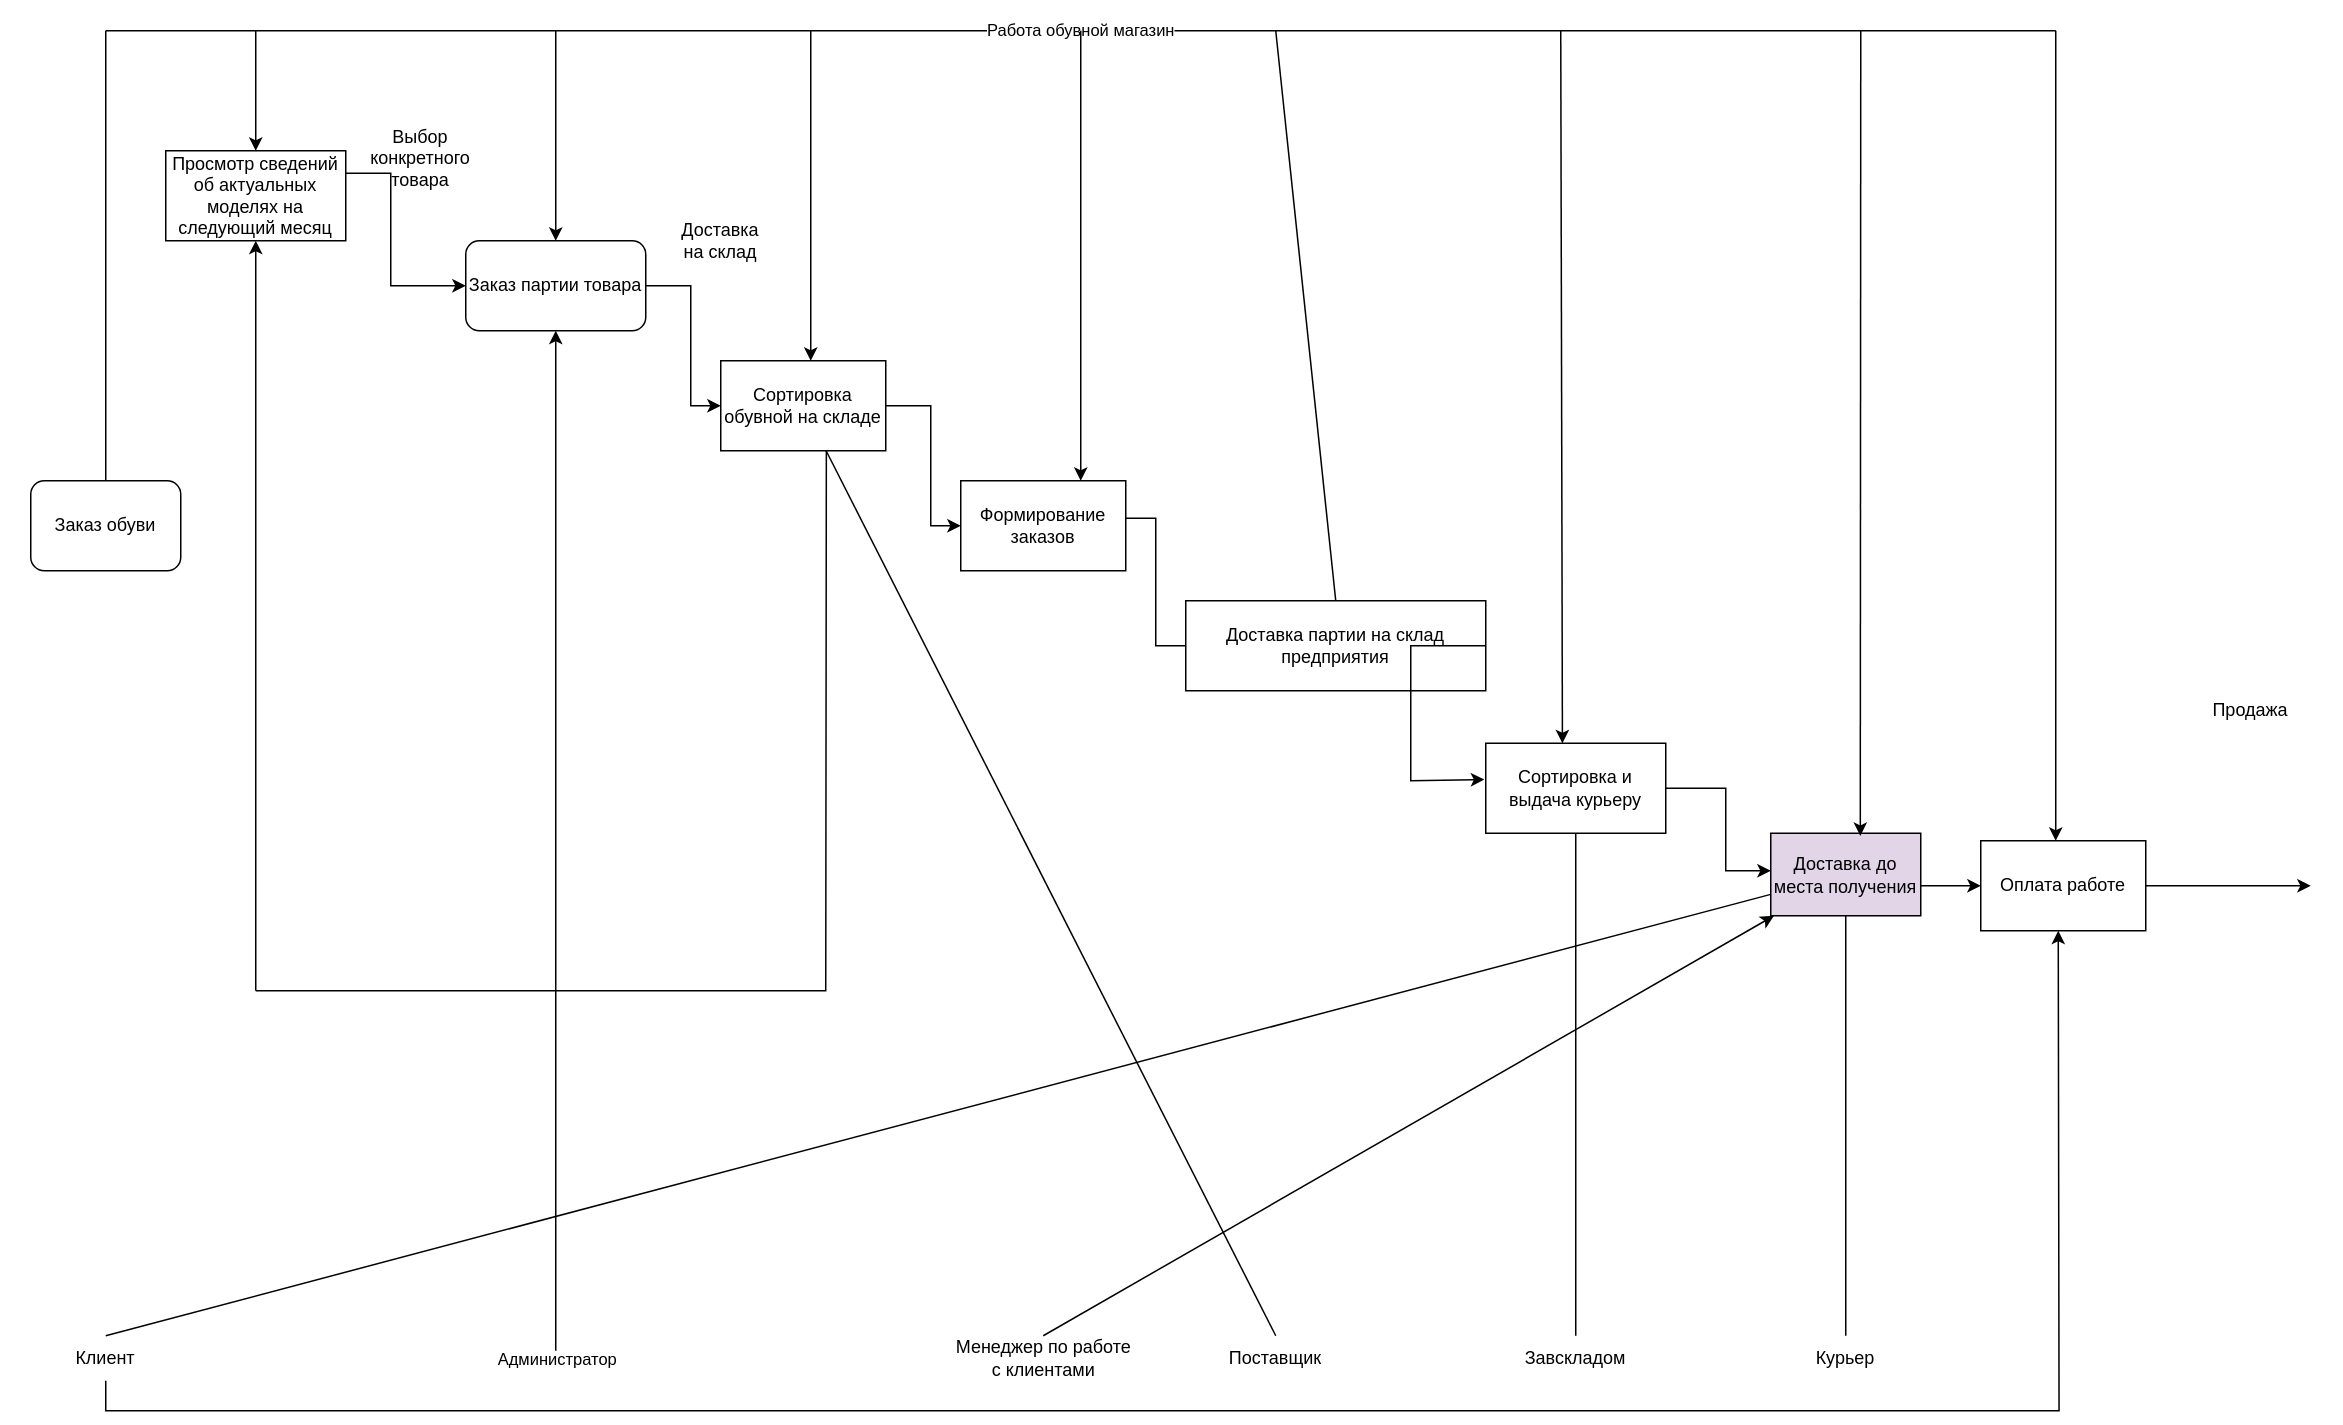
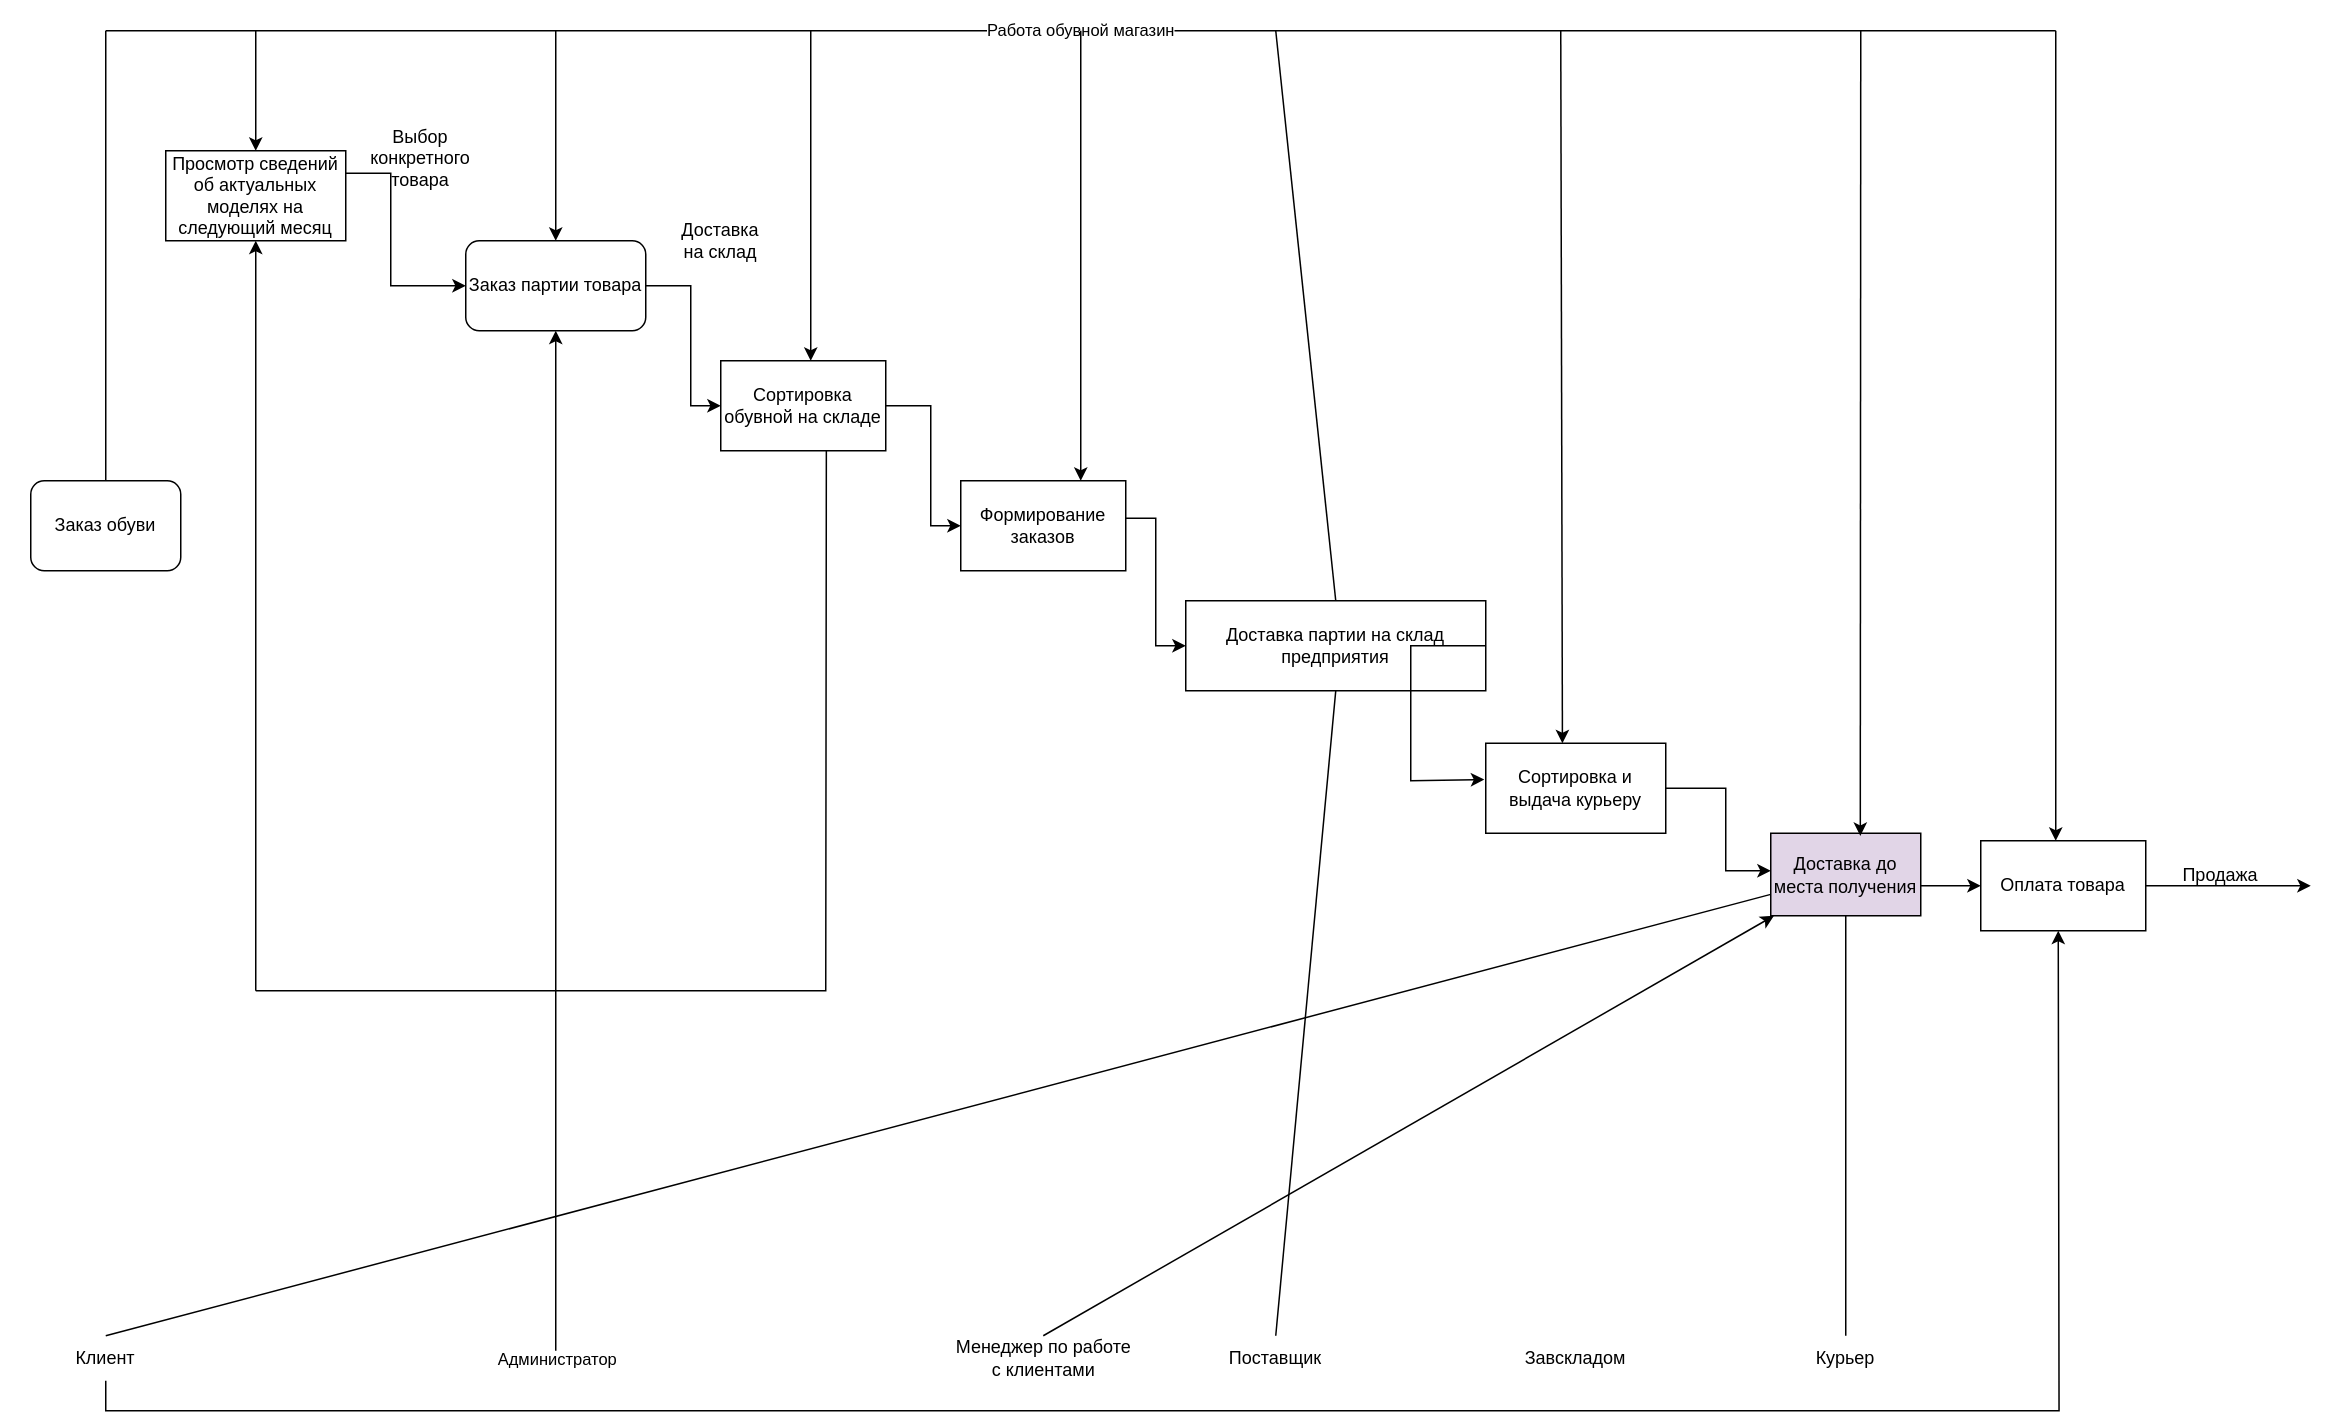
- <mxCell id="16" value="" style="endArrow=none;html=1;rounded=0;exitX=1;exitY=0.417;exitDx=0;exitDy=0;exitPerimeter=0;" parent="1" source="14" target="17" edge="1"><mxGeometry width="50" height="50" relative="1" as="geometry"><mxPoint x="720" y="290" as="sourcePoint" /><mxPoint x="800" y="430" as="targetPoint" /><Array as="points"><mxPoint x="770" y="345" /><mxPoint x="770" y="430" /></Array></mxGeometry></mxCell>
+ <mxCell id="16" value="" style="endArrow=classic;html=1;rounded=0;exitX=1;exitY=0.417;exitDx=0;exitDy=0;exitPerimeter=0;" parent="1" source="14" target="17" edge="1"><mxGeometry width="50" height="50" relative="1" as="geometry"><mxPoint x="720" y="290" as="sourcePoint" /><mxPoint x="800" y="430" as="targetPoint" /><Array as="points"><mxPoint x="770" y="345" /><mxPoint x="770" y="430" /></Array></mxGeometry></mxCell>
- <mxCell id="46" value="Продажа" style="text;html=1;strokeColor=none;fillColor=none;align=center;verticalAlign=middle;whiteSpace=wrap;rounded=0;" vertex="1" parent="1"><mxGeometry x="1470" y="457.5" width="60" height="30" as="geometry" /></mxCell>
+ <mxCell id="46" value="Продажа" style="text;html=1;strokeColor=none;fillColor=none;align=center;verticalAlign=middle;whiteSpace=wrap;rounded=0;" vertex="1" parent="1"><mxGeometry x="1450" y="567.5" width="60" height="30" as="geometry" /></mxCell>
- <mxCell id="42" value="Оплата работе" style="rounded=0;whiteSpace=wrap;html=1;" vertex="1" parent="1"><mxGeometry x="1320" y="560" width="110" height="60" as="geometry" /></mxCell>
+ <mxCell id="42" value="Оплата товара" style="rounded=0;whiteSpace=wrap;html=1;" vertex="1" parent="1"><mxGeometry x="1320" y="560" width="110" height="60" as="geometry" /></mxCell>
- <mxCell id="29" value="" style="endArrow=none;html=1;rounded=0;exitX=0.5;exitY=0;exitDx=0;exitDy=0;" edge="1" parent="1" source="30" target="9"><mxGeometry width="50" height="50" relative="1" as="geometry"><mxPoint x="850" y="650" as="sourcePoint" /><mxPoint x="700" y="400" as="targetPoint" /></mxGeometry></mxCell>
+ <mxCell id="29" value="" style="endArrow=none;html=1;rounded=0;entryX=0.5;entryY=1;entryDx=0;entryDy=0;exitX=0.5;exitY=0;exitDx=0;exitDy=0;" edge="1" parent="1" source="30" target="17"><mxGeometry width="50" height="50" relative="1" as="geometry"><mxPoint x="850" y="650" as="sourcePoint" /><mxPoint x="700" y="400" as="targetPoint" /></mxGeometry></mxCell>
- <mxCell id="32" value="" style="endArrow=none;html=1;rounded=0;exitX=0.5;exitY=0;exitDx=0;exitDy=0;" edge="1" parent="1" source="35" target="34"><mxGeometry width="50" height="50" relative="1" as="geometry"><mxPoint x="1050" y="660" as="sourcePoint" /><mxPoint x="1010" y="630" as="targetPoint" /></mxGeometry></mxCell>
